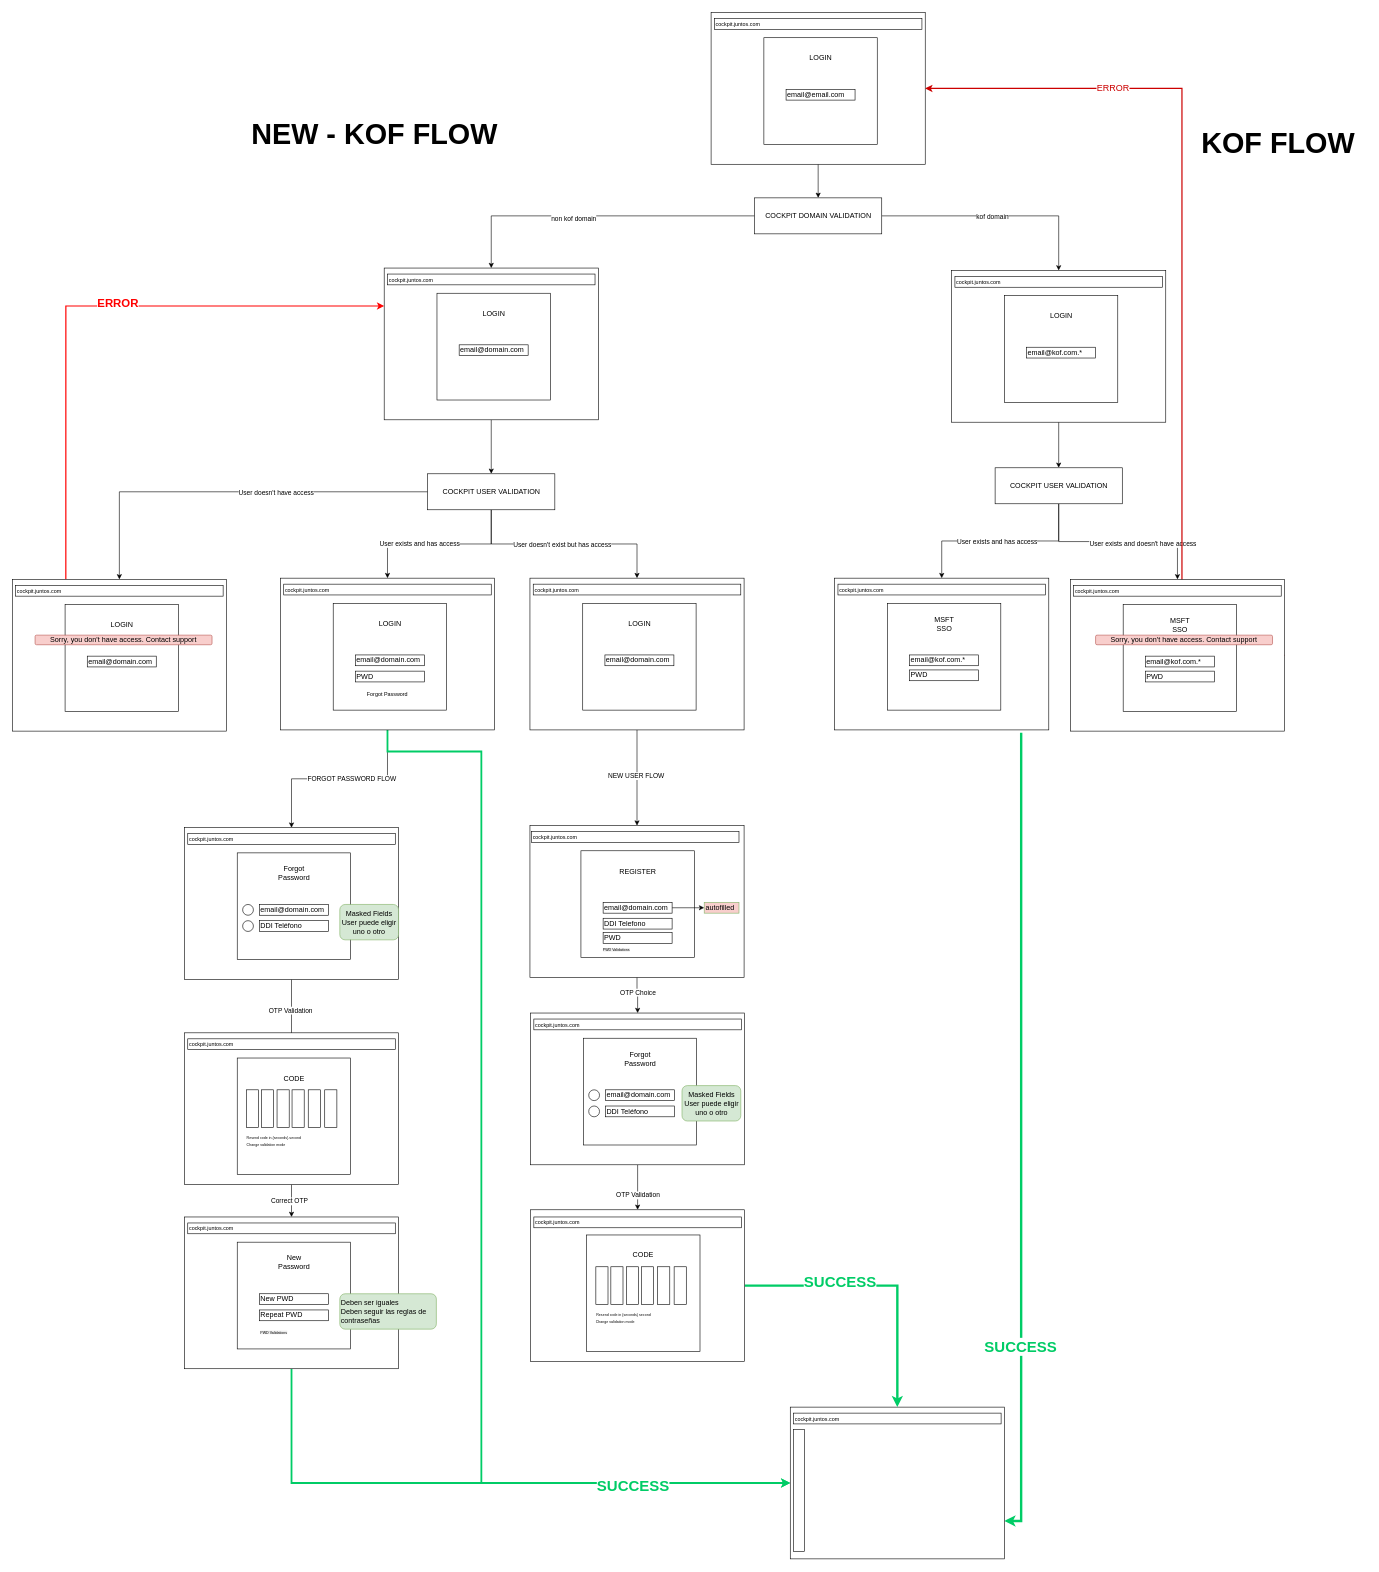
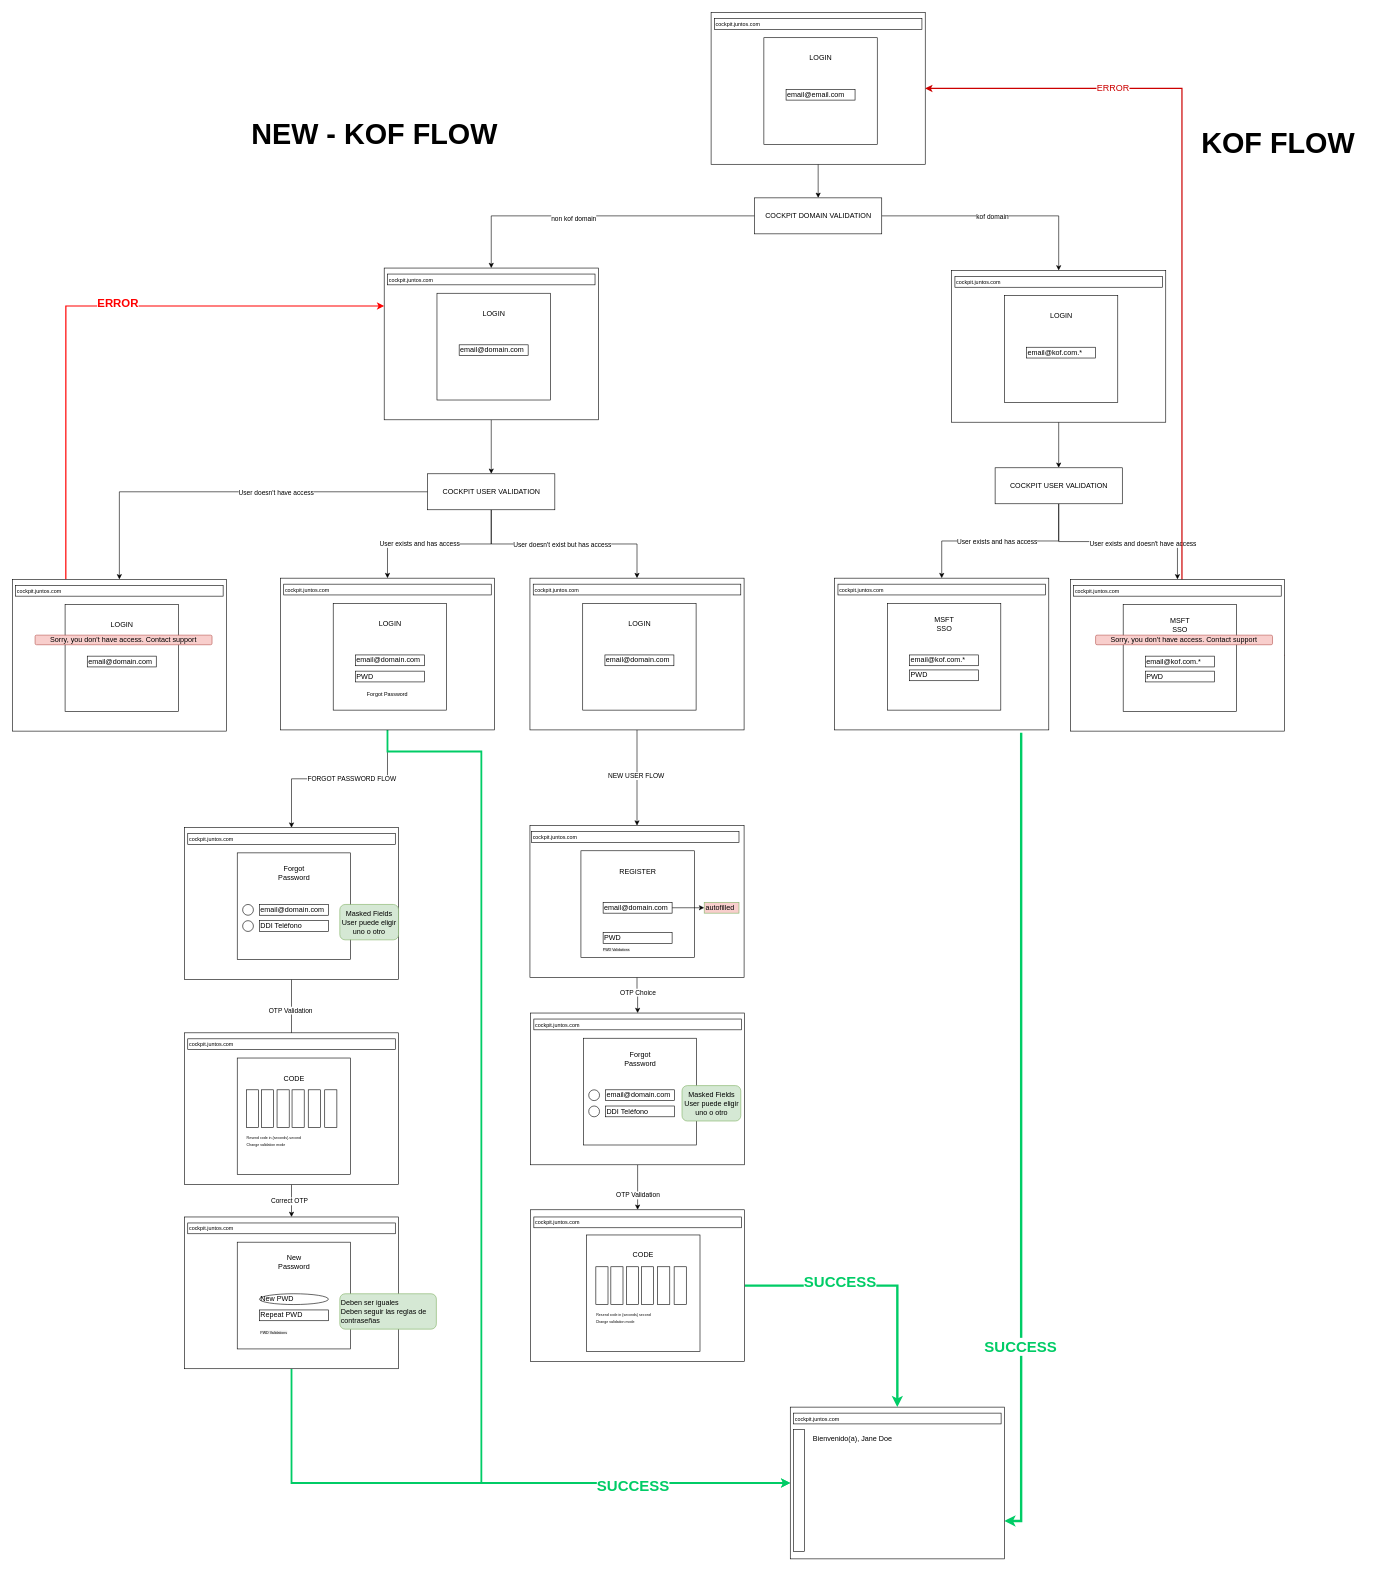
- <mxCell id="129" value="DDI Telefono" style="rounded=0;whiteSpace=wrap;html=1;align=left;" vertex="1" parent="1"><mxGeometry x="1005" y="1530" width="115" height="18" as="geometry" /></mxCell>
- <mxCell id="112" value="New PWD" style="rounded=0;whiteSpace=wrap;html=1;align=left;" vertex="1" parent="1"><mxGeometry x="432" y="2156" width="115" height="18" as="geometry" /></mxCell>
+ <mxCell id="112" value="New PWD" style="ellipse;whiteSpace=wrap;html=1;align=left;" vertex="1" parent="1"><mxGeometry x="432" y="2156" width="115" height="18" as="geometry" /></mxCell>
+ <mxCell id="119" value="Bienvenido(a), Jane Doe" style="text;html=1;align=center;verticalAlign=middle;whiteSpace=wrap;rounded=0;" vertex="1" parent="1"><mxGeometry x="1344" y="2382.5" width="153.5" height="30" as="geometry" /></mxCell>
